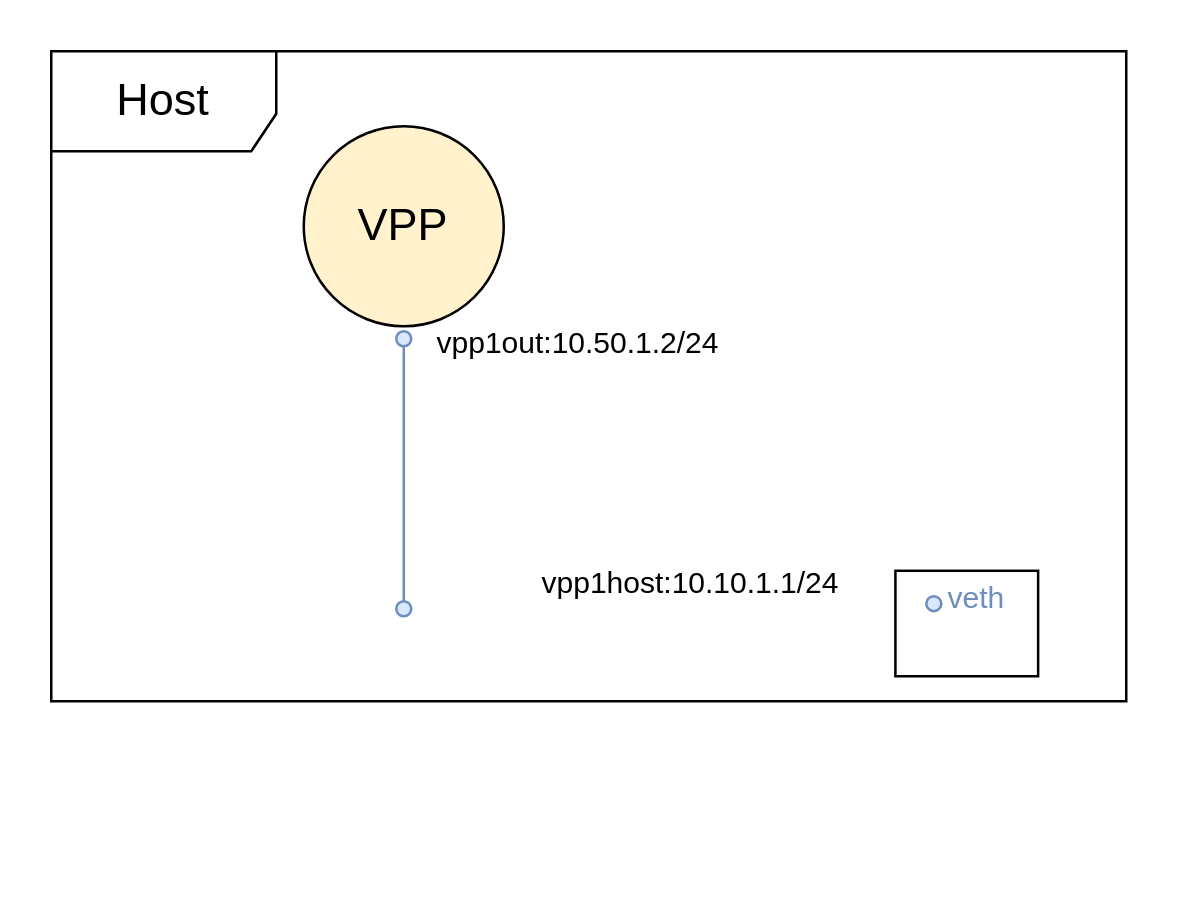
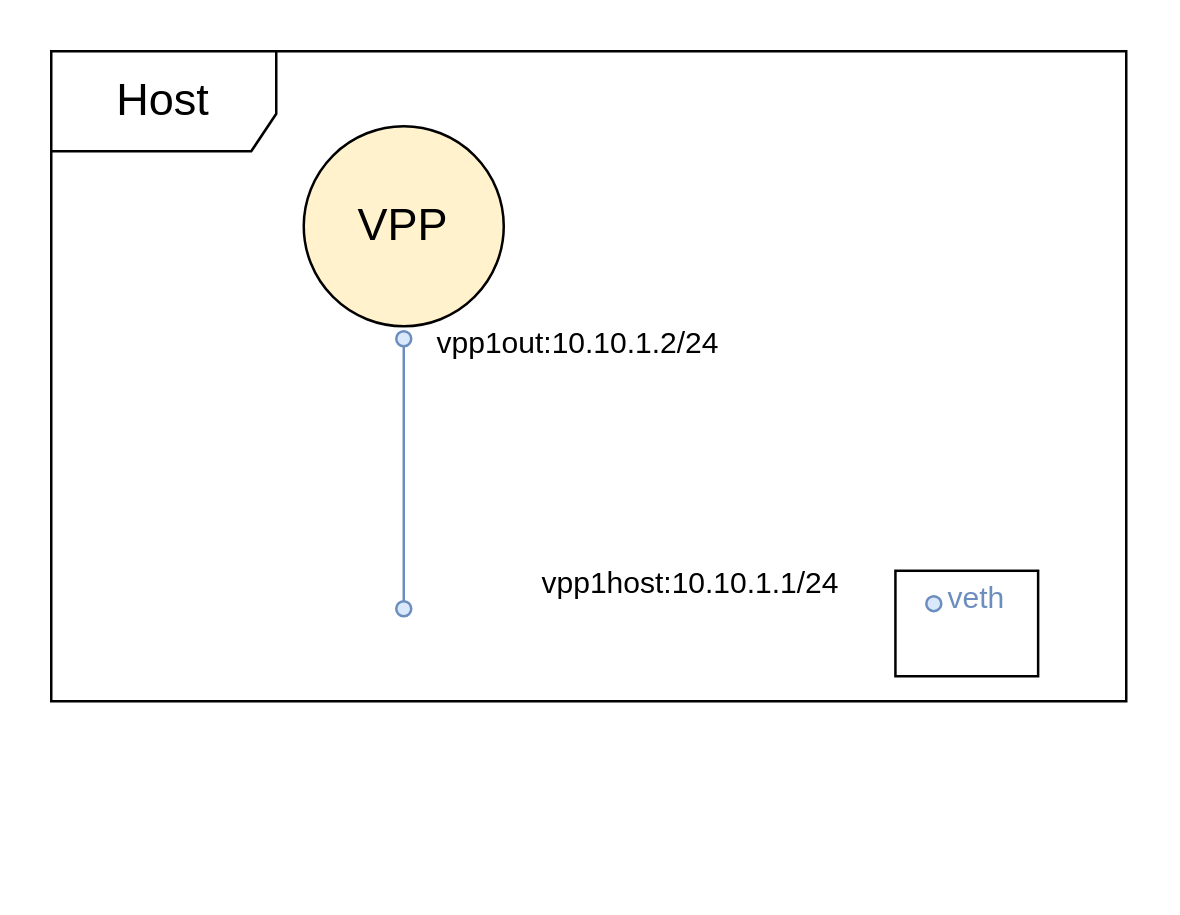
- <mxCell id="8" value="&lt;font style=&quot;font-size: 12px;&quot;&gt;vpp1out:10.50.1.2/24&lt;/font&gt;" style="text;html=1;strokeColor=none;fillColor=none;align=center;verticalAlign=middle;whiteSpace=wrap;rounded=0;fontSize=18;" parent="1" vertex="1"><mxGeometry x="201" y="120" width="60" height="30" as="geometry" /></mxCell>
+ <mxCell id="8" value="&lt;font style=&quot;font-size: 12px;&quot;&gt;vpp1out:10.10.1.2/24&lt;/font&gt;" style="text;html=1;strokeColor=none;fillColor=none;align=center;verticalAlign=middle;whiteSpace=wrap;rounded=0;fontSize=18;" parent="1" vertex="1"><mxGeometry x="201" y="120" width="60" height="30" as="geometry" /></mxCell>
